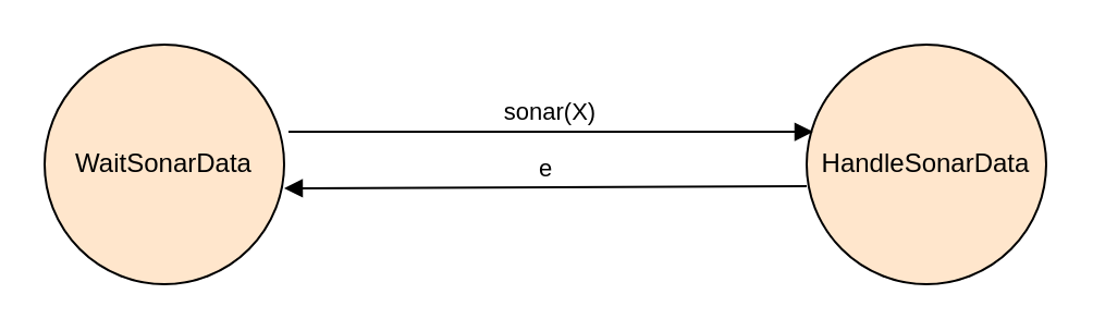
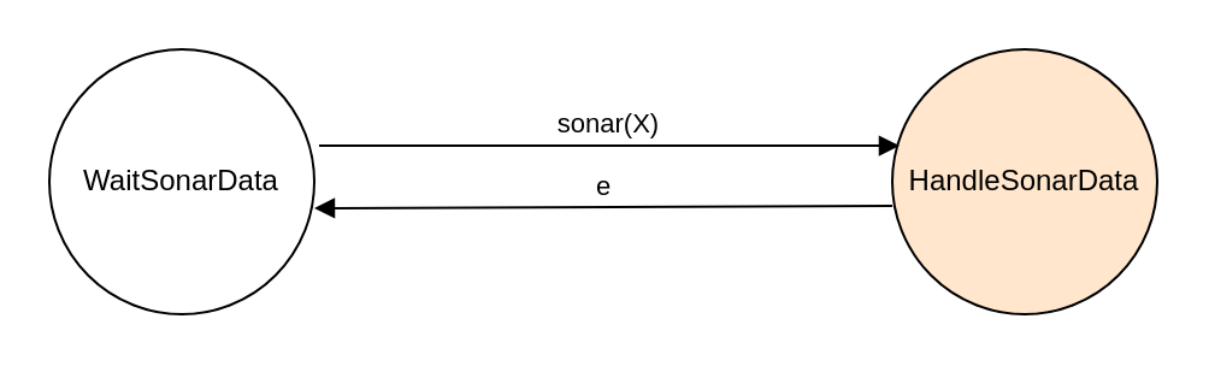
- <mxCell id="2" value="WaitSonarData" style="ellipse;whiteSpace=wrap;html=1;fillColor=#ffe6cc;" vertex="1" parent="1"><mxGeometry x="20" y="20" width="110" height="110" as="geometry" /></mxCell>
+ <mxCell id="2" value="WaitSonarData" style="ellipse;whiteSpace=wrap;html=1;" vertex="1" parent="1"><mxGeometry x="20" y="20" width="110" height="110" as="geometry" /></mxCell>
